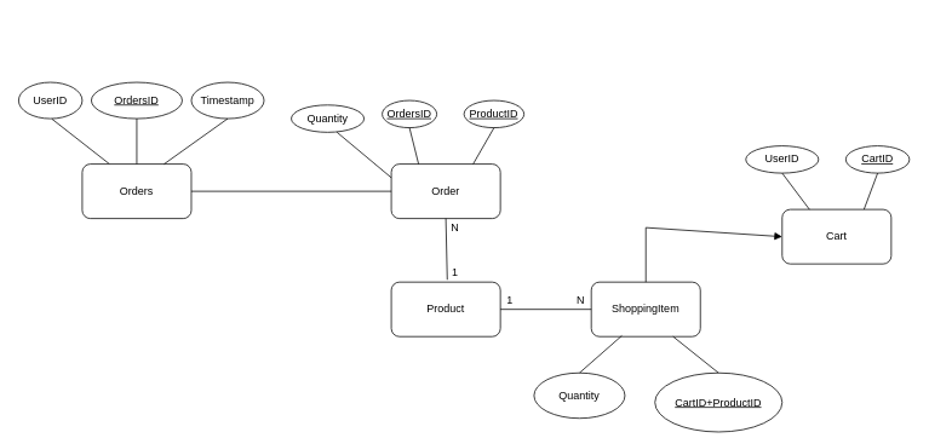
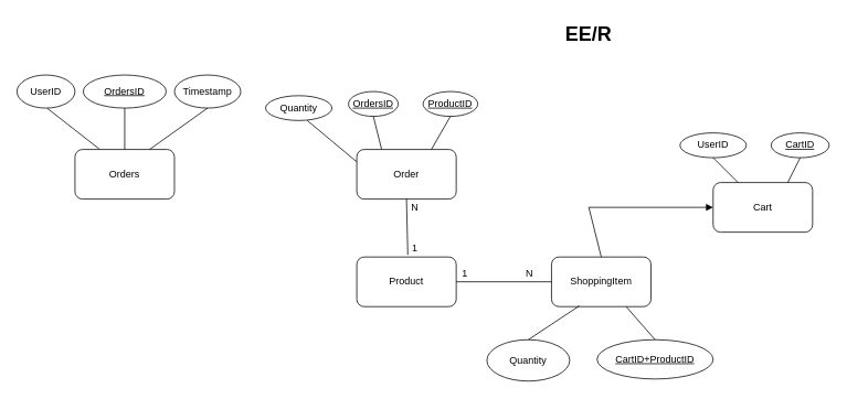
+ <mxCell id="27" value="&lt;h1&gt;EE/R&lt;/h1&gt;" style="text;html=1;strokeColor=none;fillColor=none;align=center;verticalAlign=middle;whiteSpace=wrap;rounded=0;" vertex="1" parent="1"><mxGeometry x="650" y="20" width="120" height="42" as="geometry" /></mxCell>
- <mxCell id="33" value="" style="endArrow=none;html=1;rounded=0;exitX=1;exitY=0.5;exitDx=0;exitDy=0;entryX=0;entryY=0.5;entryDx=0;entryDy=0;" edge="1" parent="1" source="28" target="17"><mxGeometry width="50" height="50" relative="1" as="geometry"><mxPoint x="440" y="210" as="sourcePoint" /><mxPoint x="490" y="160" as="targetPoint" /></mxGeometry></mxCell>
- <mxCell id="11" value="Cart" style="rounded=1;whiteSpace=wrap;html=1;" vertex="1" parent="1"><mxGeometry x="860" y="230" width="120" height="60" as="geometry" /></mxCell>
+ <mxCell id="11" value="Cart" style="rounded=1;whiteSpace=wrap;html=1;" vertex="1" parent="1"><mxGeometry x="860" y="220" width="120" height="60" as="geometry" /></mxCell>
- <mxCell id="3" value="ShoppingItem" style="rounded=1;whiteSpace=wrap;html=1;" vertex="1" parent="1"><mxGeometry x="650" y="310" width="120" height="60" as="geometry" /></mxCell>
+ <mxCell id="3" value="ShoppingItem" style="rounded=1;whiteSpace=wrap;html=1;" vertex="1" parent="1"><mxGeometry x="665" y="310" width="120" height="60" as="geometry" /></mxCell>
- <mxCell id="9" value="&lt;u&gt;CartID+ProductID&lt;/u&gt;" style="ellipse;whiteSpace=wrap;html=1;" vertex="1" parent="1"><mxGeometry x="720" y="410" width="140" height="65" as="geometry" /></mxCell>
+ <mxCell id="9" value="&lt;u&gt;CartID+ProductID&lt;/u&gt;" style="ellipse;whiteSpace=wrap;html=1;" vertex="1" parent="1"><mxGeometry x="720" y="410" width="140" height="47.5" as="geometry" /></mxCell>
